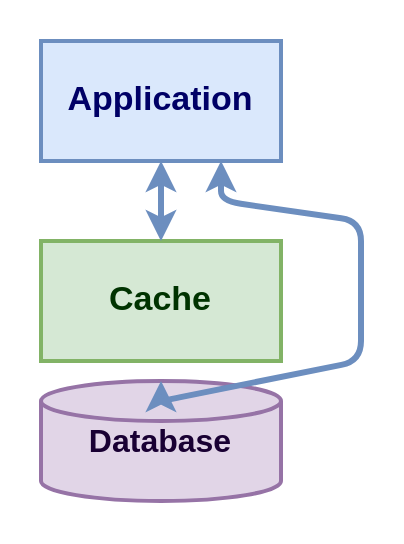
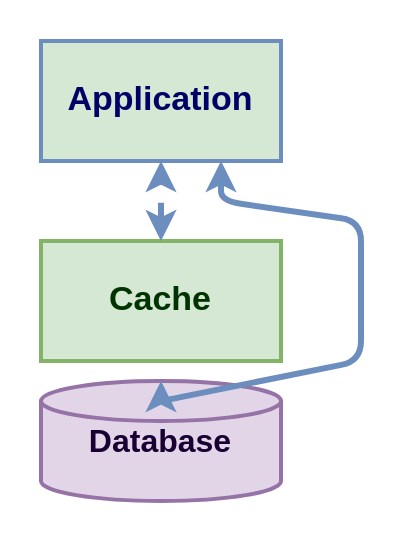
- <mxCell id="2" value="&lt;font size=&quot;1&quot; color=&quot;#000066&quot;&gt;&lt;b style=&quot;font-size: 17px&quot;&gt;Application&lt;/b&gt;&lt;/font&gt;" style="rounded=0;whiteSpace=wrap;html=1;strokeWidth=2;fillColor=#dae8fc;strokeColor=#6c8ebf;" vertex="1" parent="1"><mxGeometry x="20" y="20" width="120" height="60" as="geometry" /></mxCell>
+ <mxCell id="2" value="&lt;font size=&quot;1&quot; color=&quot;#000066&quot;&gt;&lt;b style=&quot;font-size: 17px&quot;&gt;Application&lt;/b&gt;&lt;/font&gt;" style="rounded=0;whiteSpace=wrap;html=1;strokeWidth=2;fillColor=#d5e8d4;strokeColor=#6c8ebf;" vertex="1" parent="1"><mxGeometry x="20" y="20" width="120" height="60" as="geometry" /></mxCell>
- <mxCell id="5" value="" style="endArrow=classic;startArrow=classic;html=1;strokeWidth=3;entryX=0.5;entryY=1;entryDx=0;entryDy=0;exitX=0.5;exitY=0;exitDx=0;exitDy=0;fillColor=#dae8fc;strokeColor=#6c8ebf;" edge="1" parent="1" source="3" target="2"><mxGeometry width="50" height="50" relative="1" as="geometry"><mxPoint x="20" y="350" as="sourcePoint" /><mxPoint x="70" y="300" as="targetPoint" /></mxGeometry></mxCell>
+ <mxCell id="5" value="" style="endArrow=classic;startArrow=classic;html=1;strokeWidth=3;entryX=0.5;entryY=1;entryDx=0;entryDy=0;exitX=0.5;exitY=0;exitDx=0;exitDy=0;fillColor=#dae8fc;strokeColor=#6c8ebf;dashed=1;" edge="1" parent="1" source="3" target="2"><mxGeometry width="50" height="50" relative="1" as="geometry"><mxPoint x="20" y="350" as="sourcePoint" /><mxPoint x="70" y="300" as="targetPoint" /></mxGeometry></mxCell>
